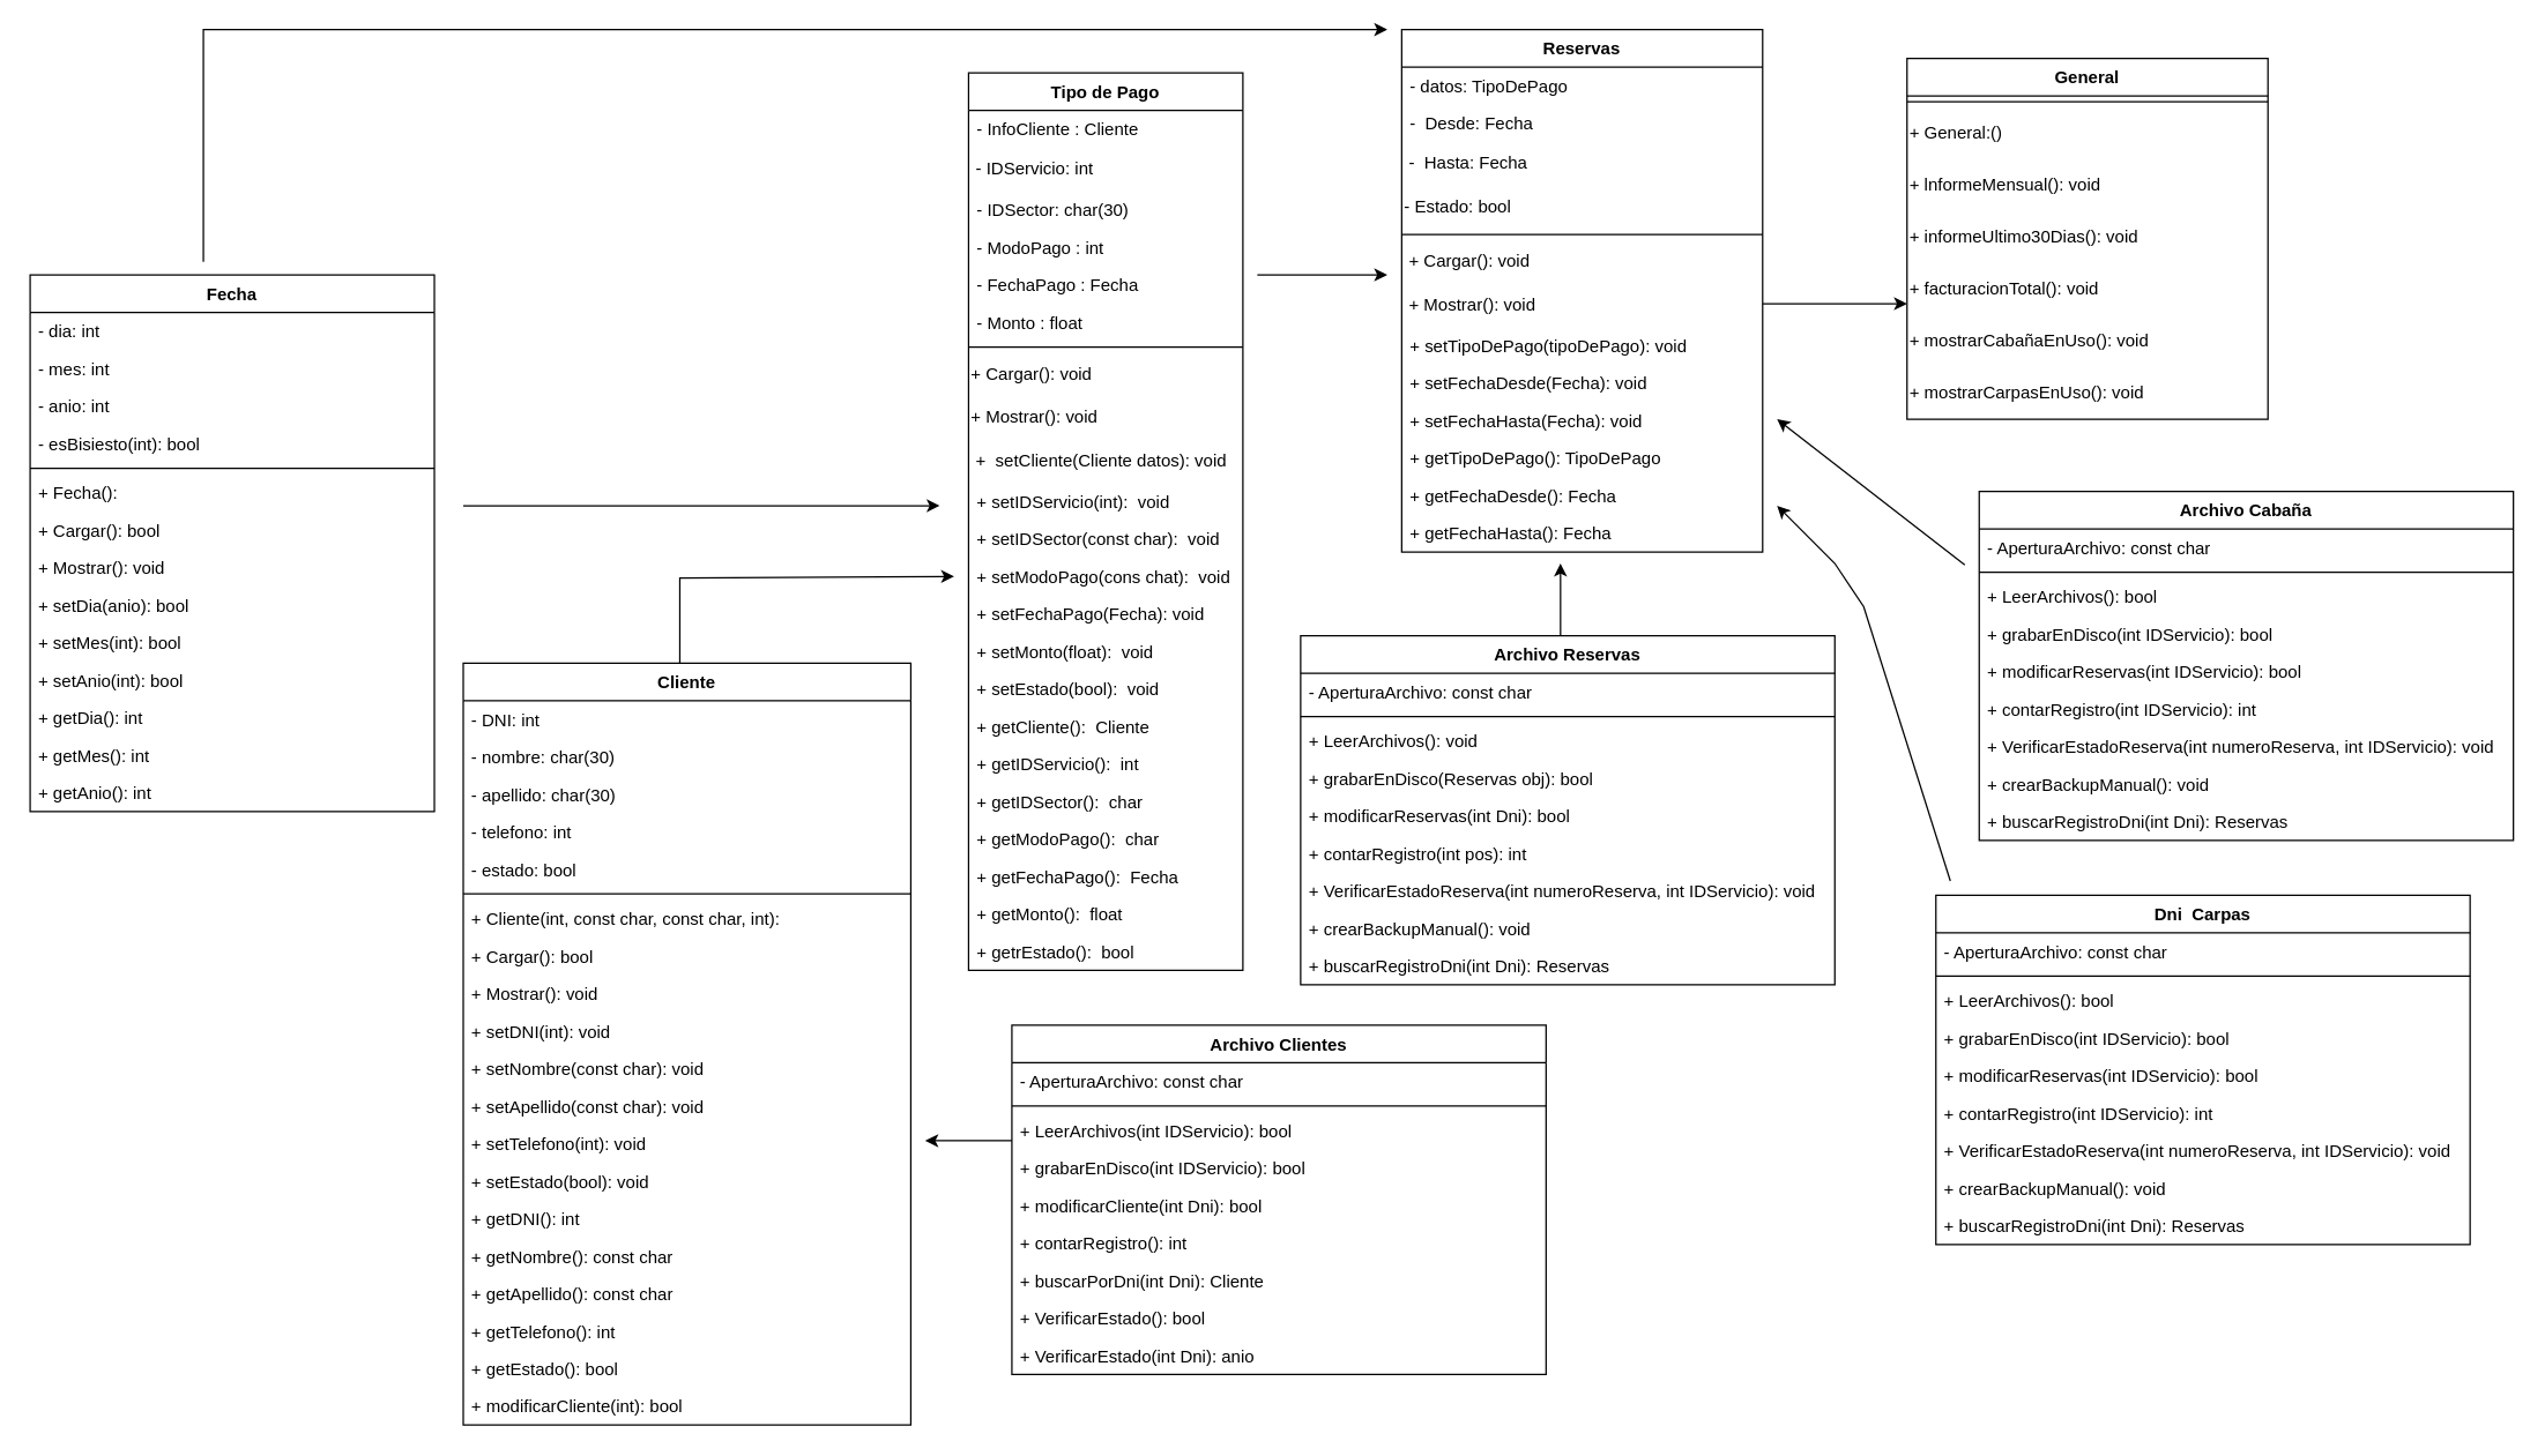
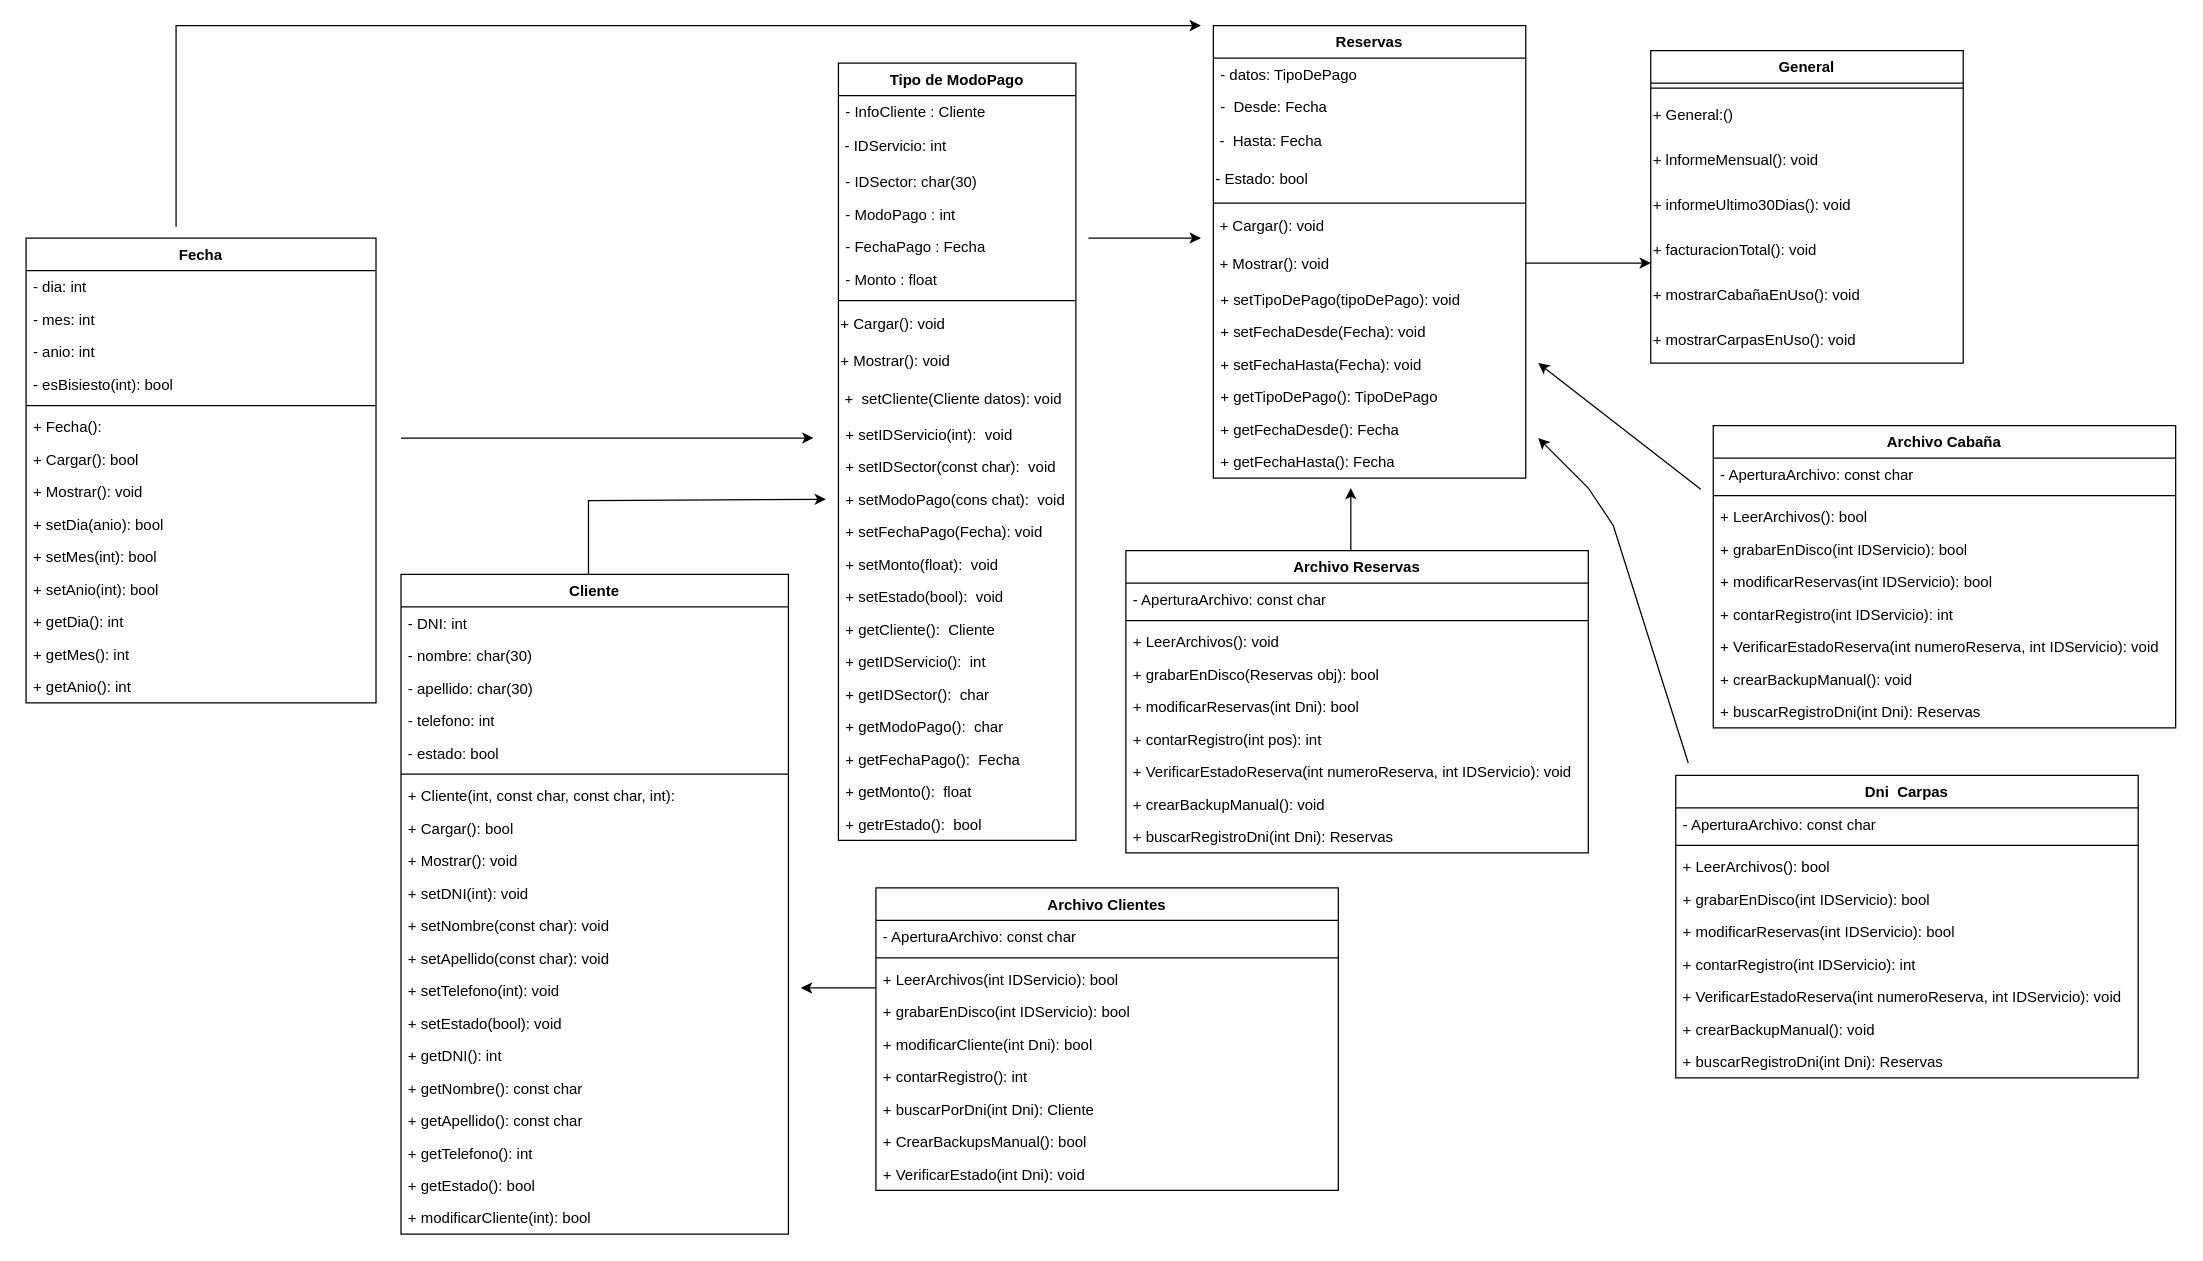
- <mxCell id="52" value="Tipo de Pago" style="swimlane;fontStyle=1;align=center;verticalAlign=top;childLayout=stackLayout;horizontal=1;startSize=26;horizontalStack=0;resizeParent=1;resizeParentMax=0;resizeLast=0;collapsible=1;marginBottom=0;" parent="1" vertex="1"><mxGeometry x="670" y="50" width="190" height="622" as="geometry" /></mxCell>
+ <mxCell id="52" value="Tipo de ModoPago" style="swimlane;fontStyle=1;align=center;verticalAlign=top;childLayout=stackLayout;horizontal=1;startSize=26;horizontalStack=0;resizeParent=1;resizeParentMax=0;resizeLast=0;collapsible=1;marginBottom=0;" parent="1" vertex="1"><mxGeometry x="670" y="50" width="190" height="622" as="geometry" /></mxCell>
- <mxCell id="110" value="+ VerificarEstado(): bool" style="text;strokeColor=none;fillColor=none;align=left;verticalAlign=top;spacingLeft=4;spacingRight=4;overflow=hidden;rotatable=0;points=[[0,0.5],[1,0.5]];portConstraint=eastwest;" vertex="1" parent="102"><mxGeometry y="190" width="370" height="26" as="geometry" /></mxCell>
+ <mxCell id="110" value="+ CrearBackupsManual(): bool" style="text;strokeColor=none;fillColor=none;align=left;verticalAlign=top;spacingLeft=4;spacingRight=4;overflow=hidden;rotatable=0;points=[[0,0.5],[1,0.5]];portConstraint=eastwest;" vertex="1" parent="102"><mxGeometry y="190" width="370" height="26" as="geometry" /></mxCell>
- <mxCell id="111" value="+ VerificarEstado(int Dni): anio" style="text;strokeColor=none;fillColor=none;align=left;verticalAlign=top;spacingLeft=4;spacingRight=4;overflow=hidden;rotatable=0;points=[[0,0.5],[1,0.5]];portConstraint=eastwest;" vertex="1" parent="102"><mxGeometry y="216" width="370" height="26" as="geometry" /></mxCell>
+ <mxCell id="111" value="+ VerificarEstado(int Dni): void" style="text;strokeColor=none;fillColor=none;align=left;verticalAlign=top;spacingLeft=4;spacingRight=4;overflow=hidden;rotatable=0;points=[[0,0.5],[1,0.5]];portConstraint=eastwest;" vertex="1" parent="102"><mxGeometry y="216" width="370" height="26" as="geometry" /></mxCell>
